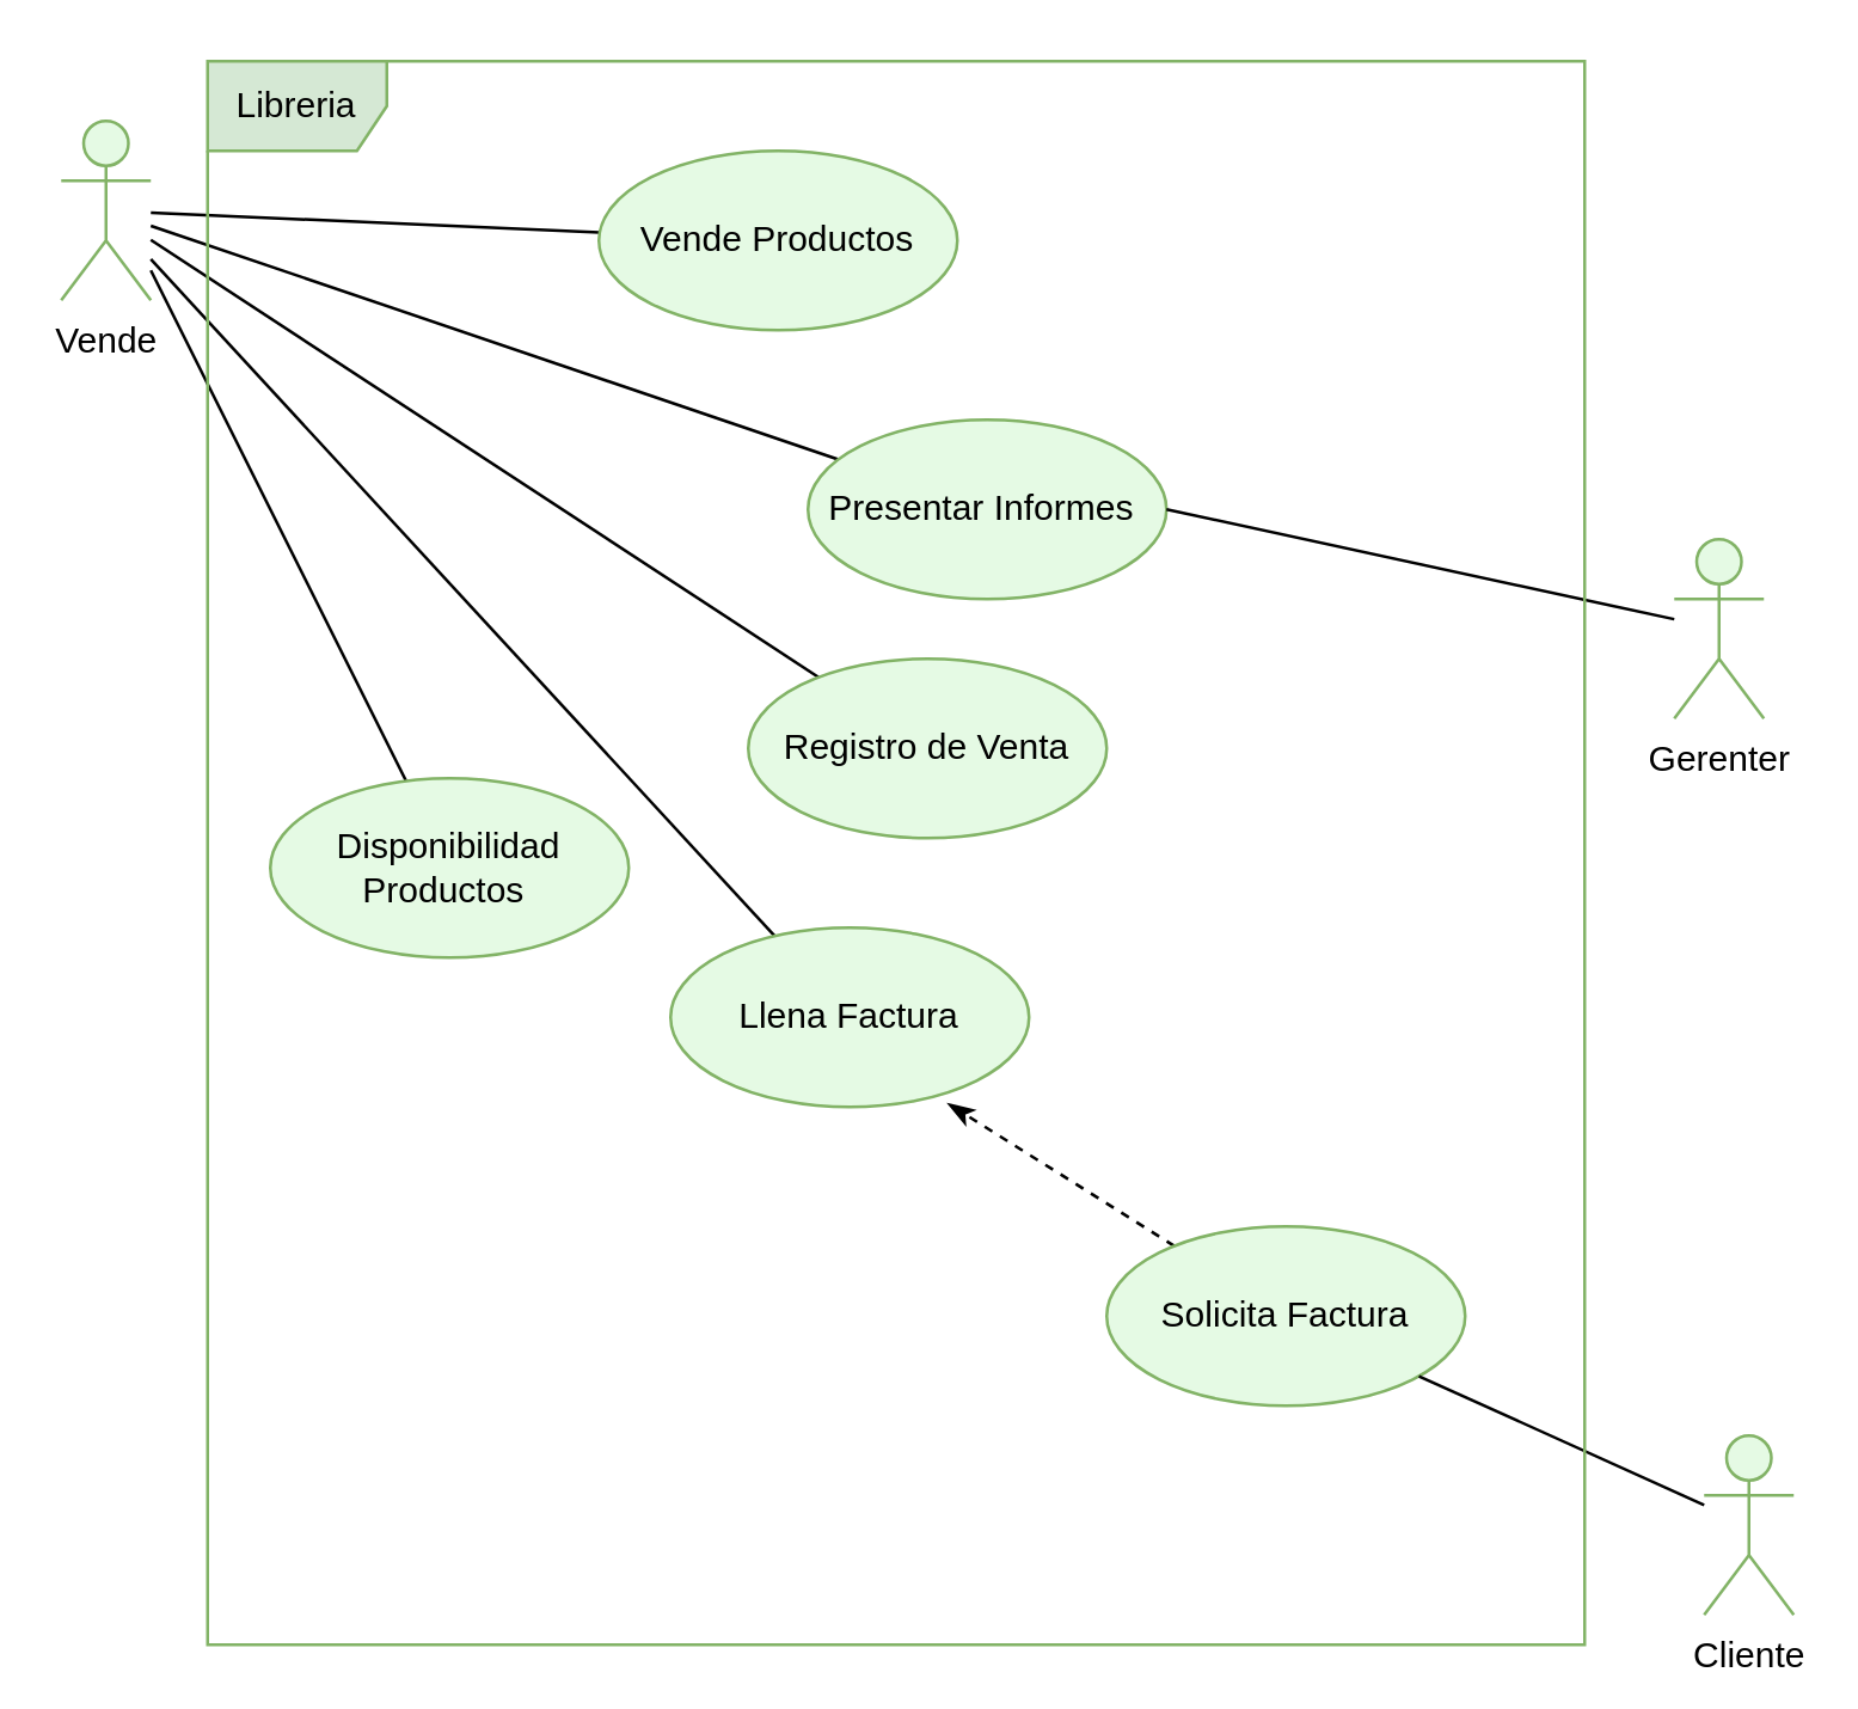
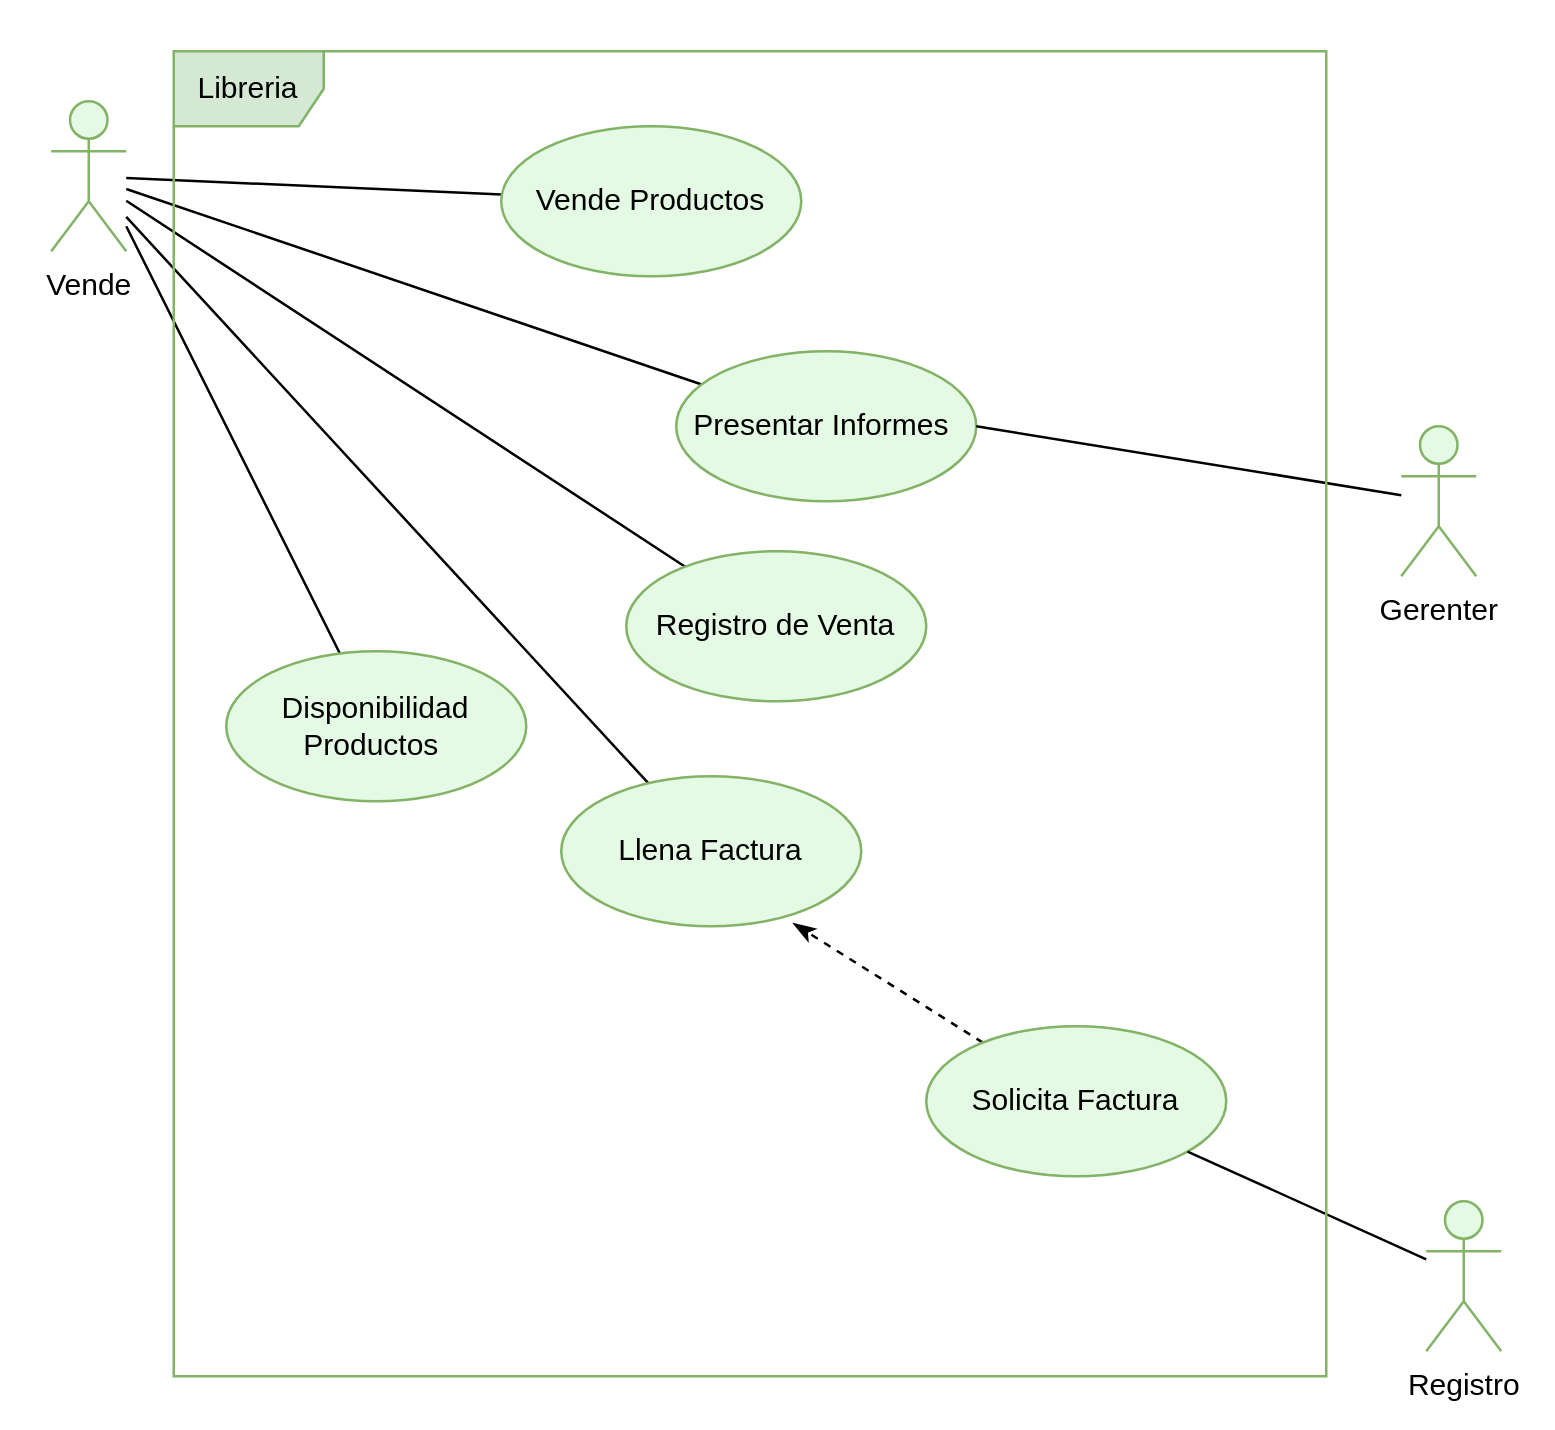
- <mxCell id="16" value="Gerenter" style="shape=umlActor;verticalLabelPosition=bottom;verticalAlign=top;html=1;outlineConnect=0;fillColor=#E5FAE4;strokeColor=#82b366;" vertex="1" parent="1"><mxGeometry x="560" y="180" width="30" height="60" as="geometry" /></mxCell>
+ <mxCell id="16" value="Gerenter" style="shape=umlActor;verticalLabelPosition=bottom;verticalAlign=top;html=1;outlineConnect=0;fillColor=#E5FAE4;strokeColor=#82b366;" vertex="1" parent="1"><mxGeometry x="560" y="170" width="30" height="60" as="geometry" /></mxCell>
- <mxCell id="18" value="Cliente" style="shape=umlActor;verticalLabelPosition=bottom;verticalAlign=top;html=1;outlineConnect=0;fillColor=#E5FAE4;strokeColor=#82b366;" vertex="1" parent="1"><mxGeometry x="570" y="480" width="30" height="60" as="geometry" /></mxCell>
+ <mxCell id="18" value="Registro" style="shape=umlActor;verticalLabelPosition=bottom;verticalAlign=top;html=1;outlineConnect=0;fillColor=#E5FAE4;strokeColor=#82b366;" vertex="1" parent="1"><mxGeometry x="570" y="480" width="30" height="60" as="geometry" /></mxCell>
